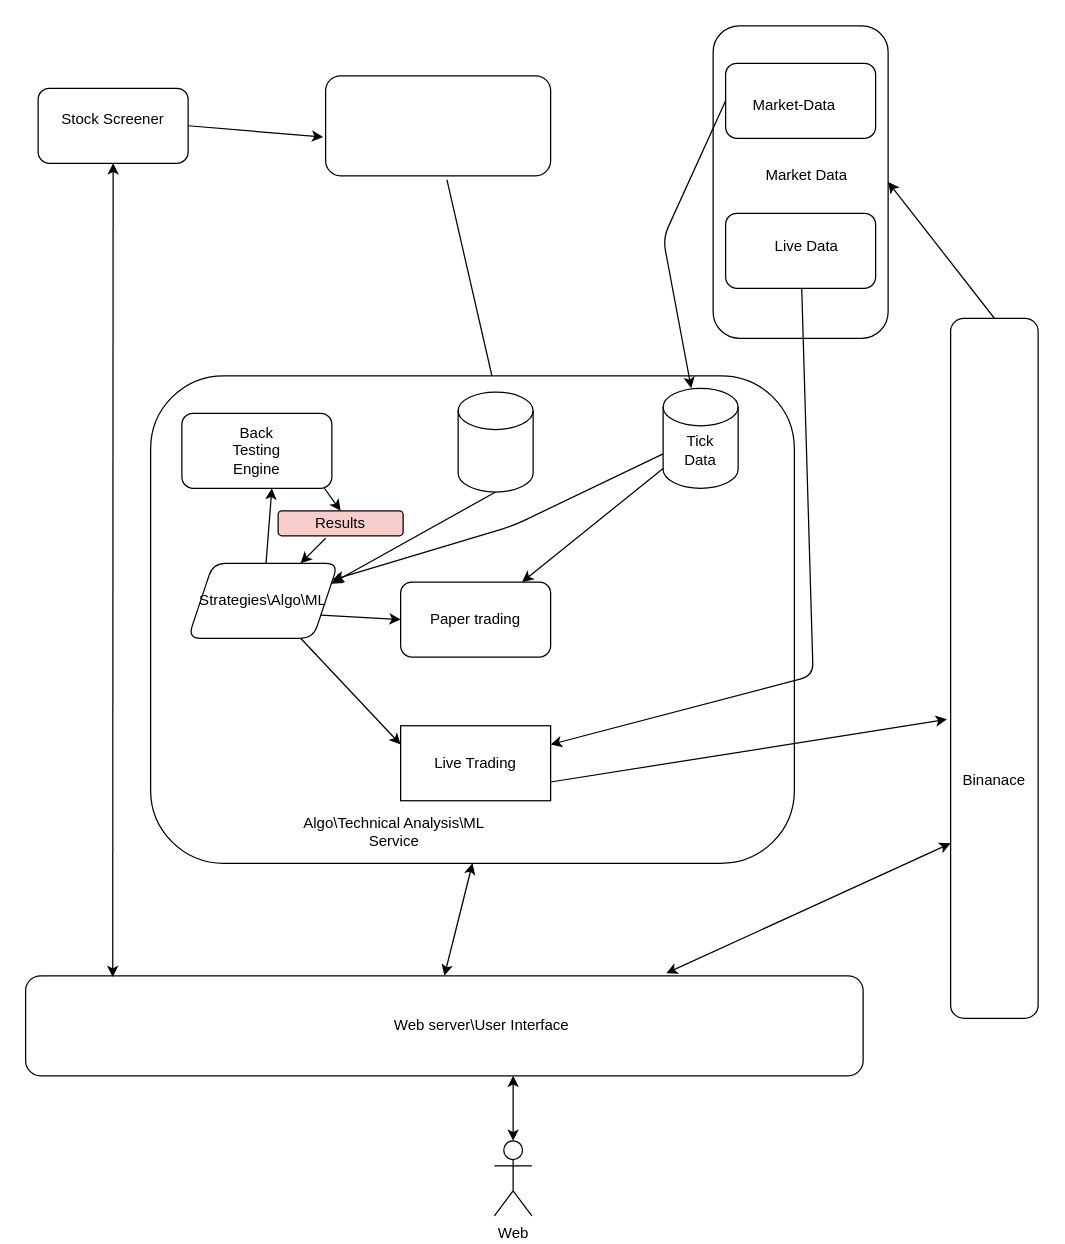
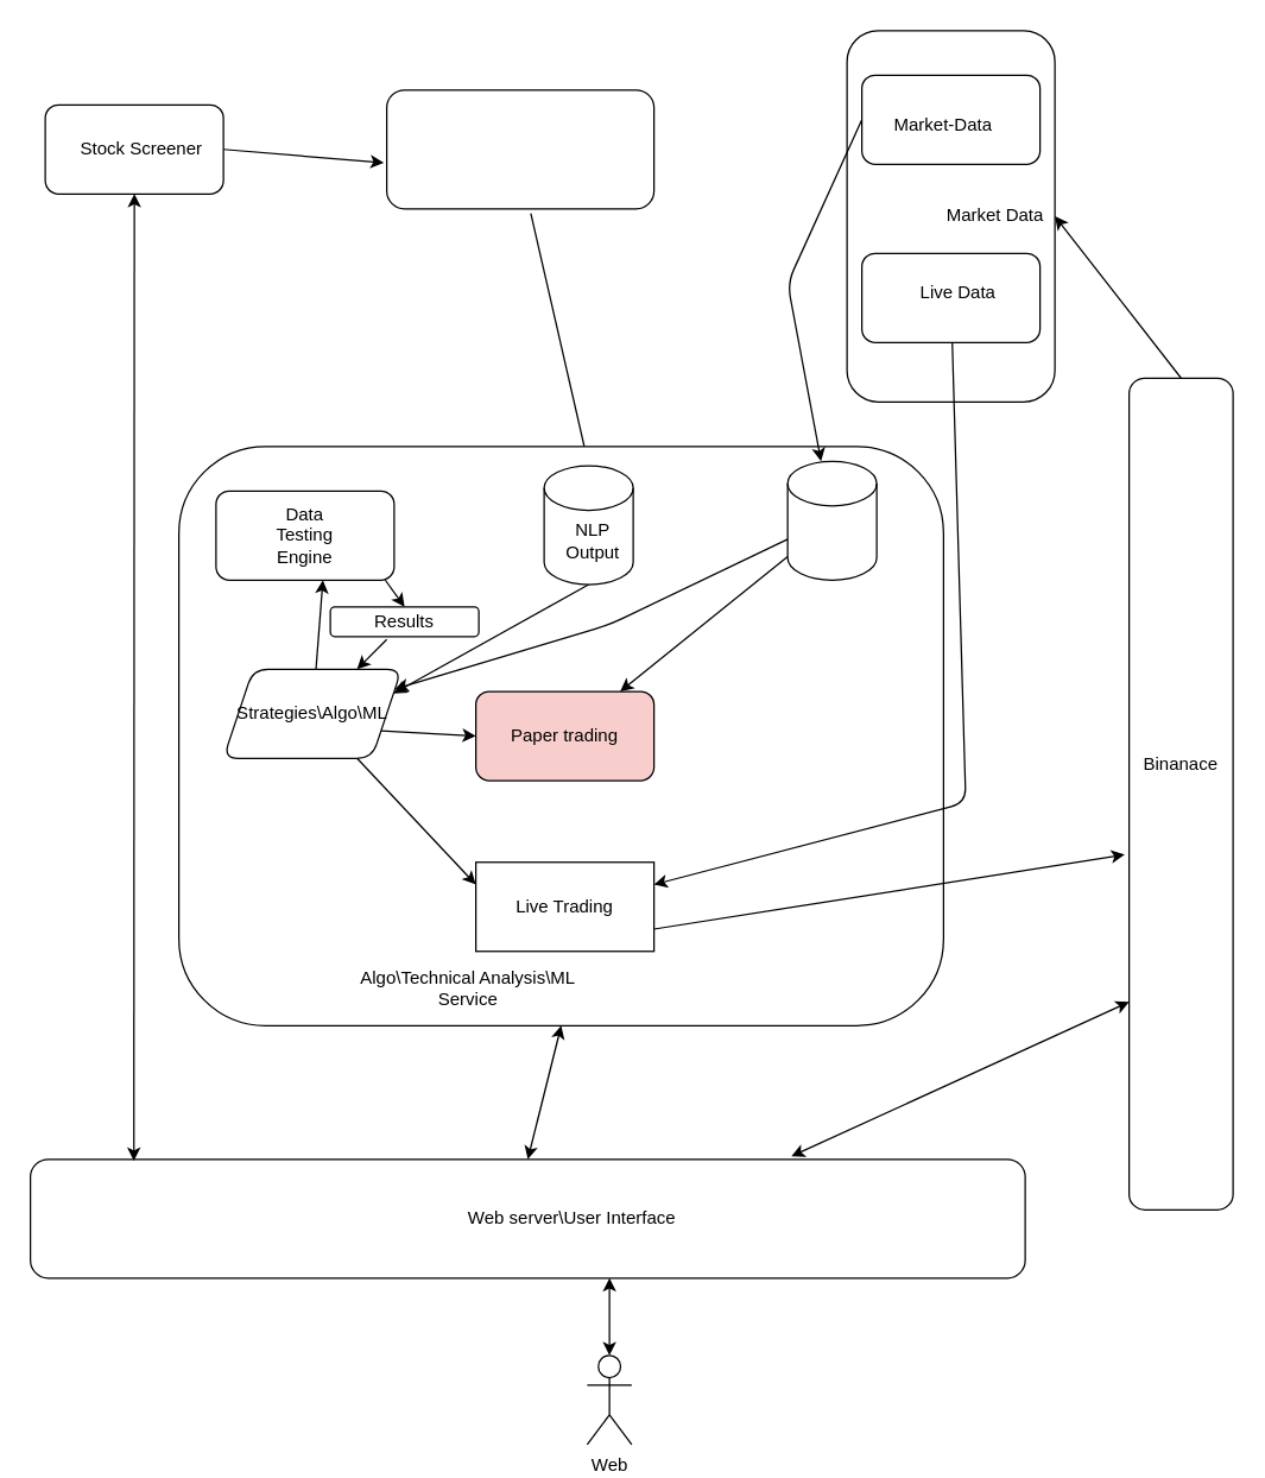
- <mxCell id="14" value="Stock Screener" style="text;html=1;strokeColor=none;fillColor=none;align=center;verticalAlign=middle;whiteSpace=wrap;rounded=1;labelBackgroundColor=none;" parent="12" vertex="1"><mxGeometry x="15" y="15" width="90" height="20" as="geometry" /></mxCell>
+ <mxCell id="14" value="Stock Screener" style="text;html=1;strokeColor=none;fillColor=none;align=center;verticalAlign=middle;whiteSpace=wrap;rounded=1;labelBackgroundColor=none;" parent="12" vertex="1"><mxGeometry x="20" y="20" width="90" height="20" as="geometry" /></mxCell>
- <mxCell id="9" value="Market Data" style="text;html=1;strokeColor=none;fillColor=none;align=center;verticalAlign=middle;whiteSpace=wrap;rounded=1;labelBackgroundColor=none;" parent="3" vertex="1"><mxGeometry x="40" y="110" width="70" height="20" as="geometry" /></mxCell>
+ <mxCell id="9" value="Market Data" style="text;html=1;strokeColor=none;fillColor=none;align=center;verticalAlign=middle;whiteSpace=wrap;rounded=1;labelBackgroundColor=none;" parent="3" vertex="1"><mxGeometry x="65" y="115" width="70" height="20" as="geometry" /></mxCell>
- <mxCell id="28" value="Back Testing Engine" style="text;html=1;strokeColor=none;fillColor=none;align=center;verticalAlign=middle;whiteSpace=wrap;rounded=1;labelBackgroundColor=none;" parent="26" vertex="1"><mxGeometry x="40" y="20" width="40" height="20" as="geometry" /></mxCell>
+ <mxCell id="28" value="Data Testing Engine" style="text;html=1;strokeColor=none;fillColor=none;align=center;verticalAlign=middle;whiteSpace=wrap;rounded=1;labelBackgroundColor=none;" parent="26" vertex="1"><mxGeometry x="40" y="20" width="40" height="20" as="geometry" /></mxCell>
- <mxCell id="21" value="Tick Data" style="text;html=1;strokeColor=none;fillColor=none;align=center;verticalAlign=middle;whiteSpace=wrap;rounded=1;labelBackgroundColor=none;" parent="1" vertex="1"><mxGeometry x="540" y="350" width="40" height="20" as="geometry" /></mxCell>
+ <mxCell id="50" value="NLP Output" style="text;html=1;strokeColor=none;fillColor=none;align=center;verticalAlign=middle;whiteSpace=wrap;rounded=1;labelBackgroundColor=none;" parent="1" vertex="1"><mxGeometry x="379" y="354" width="40" height="20" as="geometry" /></mxCell>
- <mxCell id="39" value="Results" style="rounded=1;whiteSpace=wrap;html=1;labelBackgroundColor=none;fillColor=#f8cecc;" parent="1" vertex="1"><mxGeometry x="222" y="408" width="100" height="20" as="geometry" /></mxCell>
+ <mxCell id="39" value="Results" style="rounded=1;whiteSpace=wrap;html=1;labelBackgroundColor=none;" parent="1" vertex="1"><mxGeometry x="222" y="408" width="100" height="20" as="geometry" /></mxCell>
- <mxCell id="38" value="Paper trading" style="rounded=1;whiteSpace=wrap;html=1;labelBackgroundColor=none;" parent="1" vertex="1"><mxGeometry x="320" y="465" width="120" height="60" as="geometry" /></mxCell>
+ <mxCell id="38" value="Paper trading" style="rounded=1;whiteSpace=wrap;html=1;labelBackgroundColor=none;fillColor=#f8cecc;" parent="1" vertex="1"><mxGeometry x="320" y="465" width="120" height="60" as="geometry" /></mxCell>
- <mxCell id="19" value="Binanace" style="text;html=1;strokeColor=none;fillColor=none;align=center;verticalAlign=middle;whiteSpace=wrap;rounded=1;labelBackgroundColor=none;" parent="17" vertex="1"><mxGeometry x="15" y="310" width="40" height="120" as="geometry" /></mxCell>
+ <mxCell id="19" value="Binanace" style="text;html=1;strokeColor=none;fillColor=none;align=center;verticalAlign=middle;whiteSpace=wrap;rounded=1;labelBackgroundColor=none;" parent="17" vertex="1"><mxGeometry x="15" y="200" width="40" height="120" as="geometry" /></mxCell>
